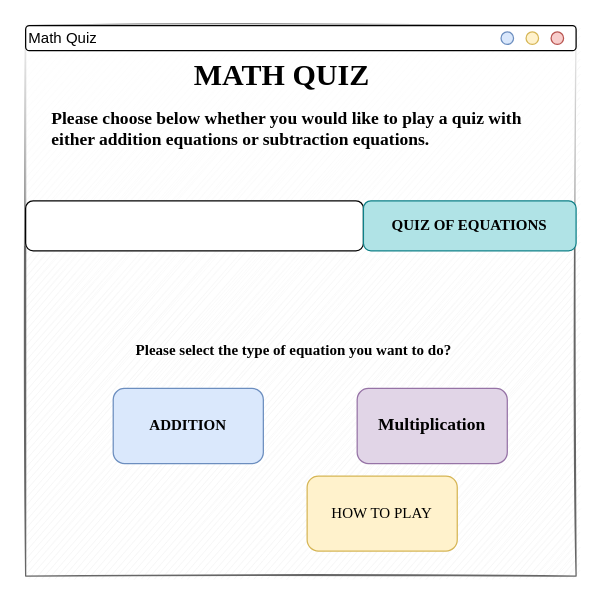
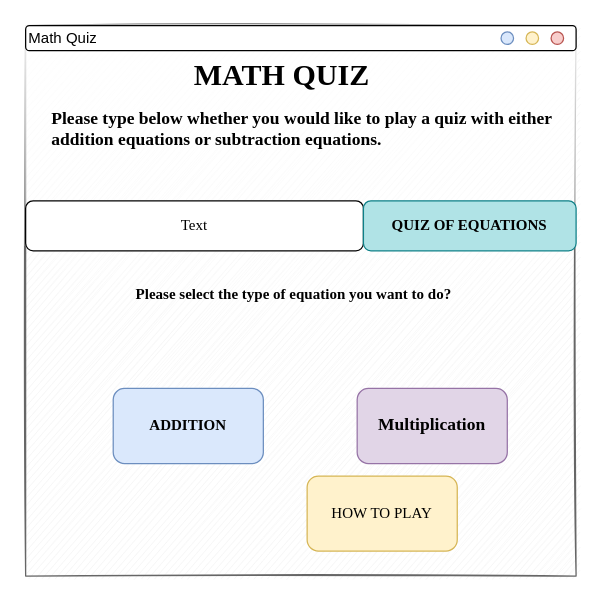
- <mxCell id="12" value="Please choose below whether you would like to play a quiz with either addition equations or subtraction equations." style="text;html=1;strokeColor=none;fillColor=none;align=left;verticalAlign=top;whiteSpace=wrap;rounded=0;shadow=0;glass=0;labelBackgroundColor=none;fontFamily=Georgia;labelPosition=center;verticalLabelPosition=middle;horizontal=1;fontStyle=1;fontSize=14;" parent="1" vertex="1"><mxGeometry x="39" y="80" width="410" height="60" as="geometry" /></mxCell>
+ <mxCell id="12" value="Please type below whether you would like to play a quiz with either addition equations or subtraction equations." style="text;html=1;strokeColor=none;fillColor=none;align=left;verticalAlign=top;whiteSpace=wrap;rounded=0;shadow=0;glass=0;labelBackgroundColor=none;fontFamily=Georgia;labelPosition=center;verticalLabelPosition=middle;horizontal=1;fontStyle=1;fontSize=14;" parent="1" vertex="1"><mxGeometry x="39" y="80" width="410" height="60" as="geometry" /></mxCell>
+ <mxCell id="15" value="Text" style="text;html=1;strokeColor=none;fillColor=none;align=center;verticalAlign=middle;whiteSpace=wrap;rounded=0;fontFamily=Georgia;" parent="1" vertex="1"><mxGeometry x="20" y="160" width="270" height="40" as="geometry" /></mxCell>
- <mxCell id="13" value="Please select the type of equation you want to do?" style="text;html=1;strokeColor=none;fillColor=none;align=center;verticalAlign=middle;whiteSpace=wrap;rounded=0;fontStyle=1;fontFamily=Georgia;" parent="1" vertex="1"><mxGeometry x="39" y="260" width="391" height="40" as="geometry" /></mxCell>
+ <mxCell id="13" value="Please select the type of equation you want to do?" style="text;html=1;strokeColor=none;fillColor=none;align=center;verticalAlign=middle;whiteSpace=wrap;rounded=0;fontStyle=1;fontFamily=Georgia;" parent="1" vertex="1"><mxGeometry x="39" y="215" width="391" height="40" as="geometry" /></mxCell>
